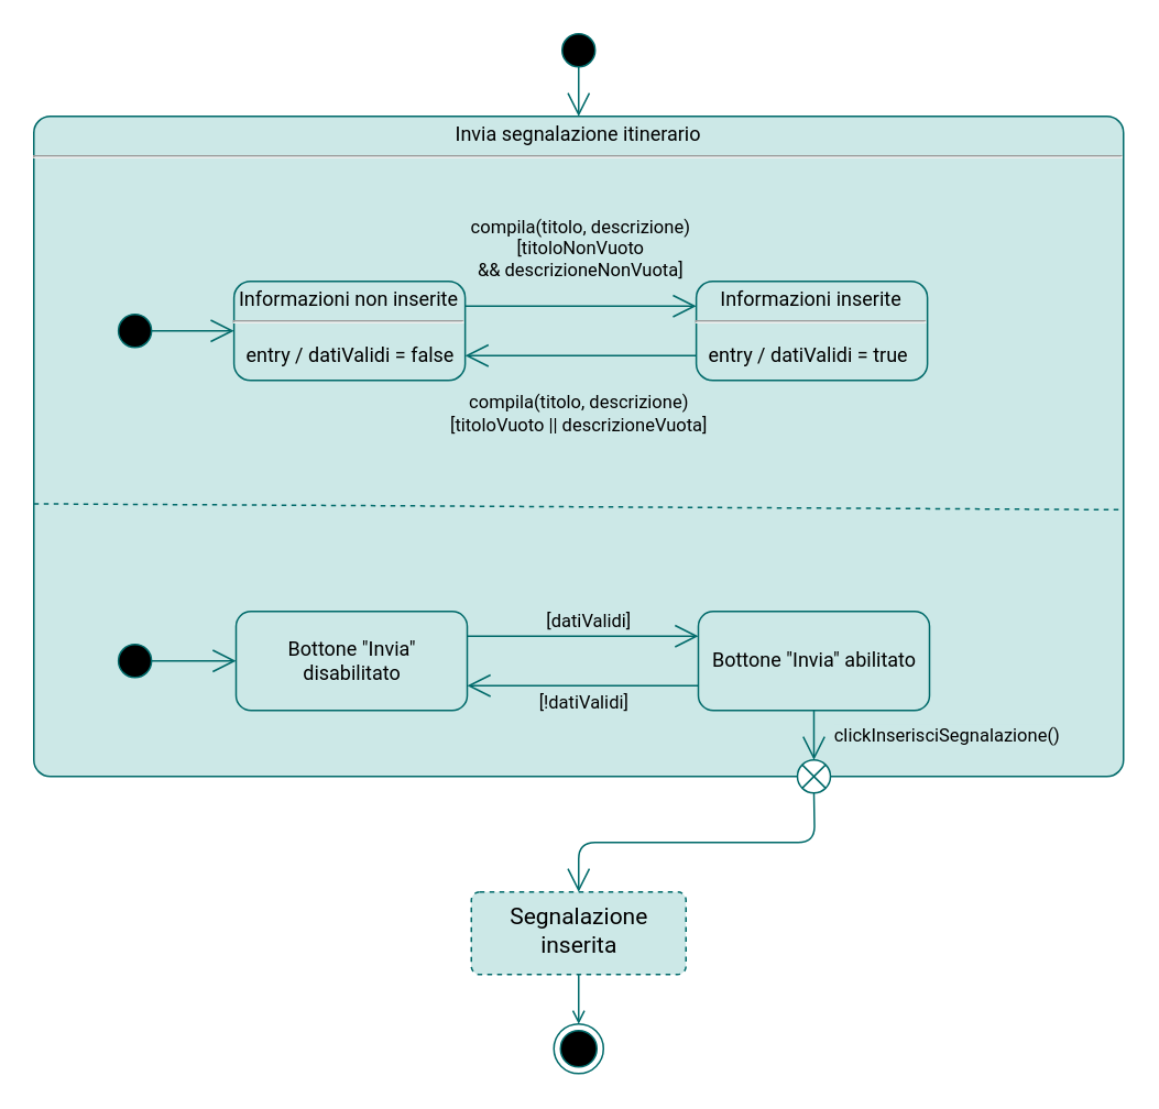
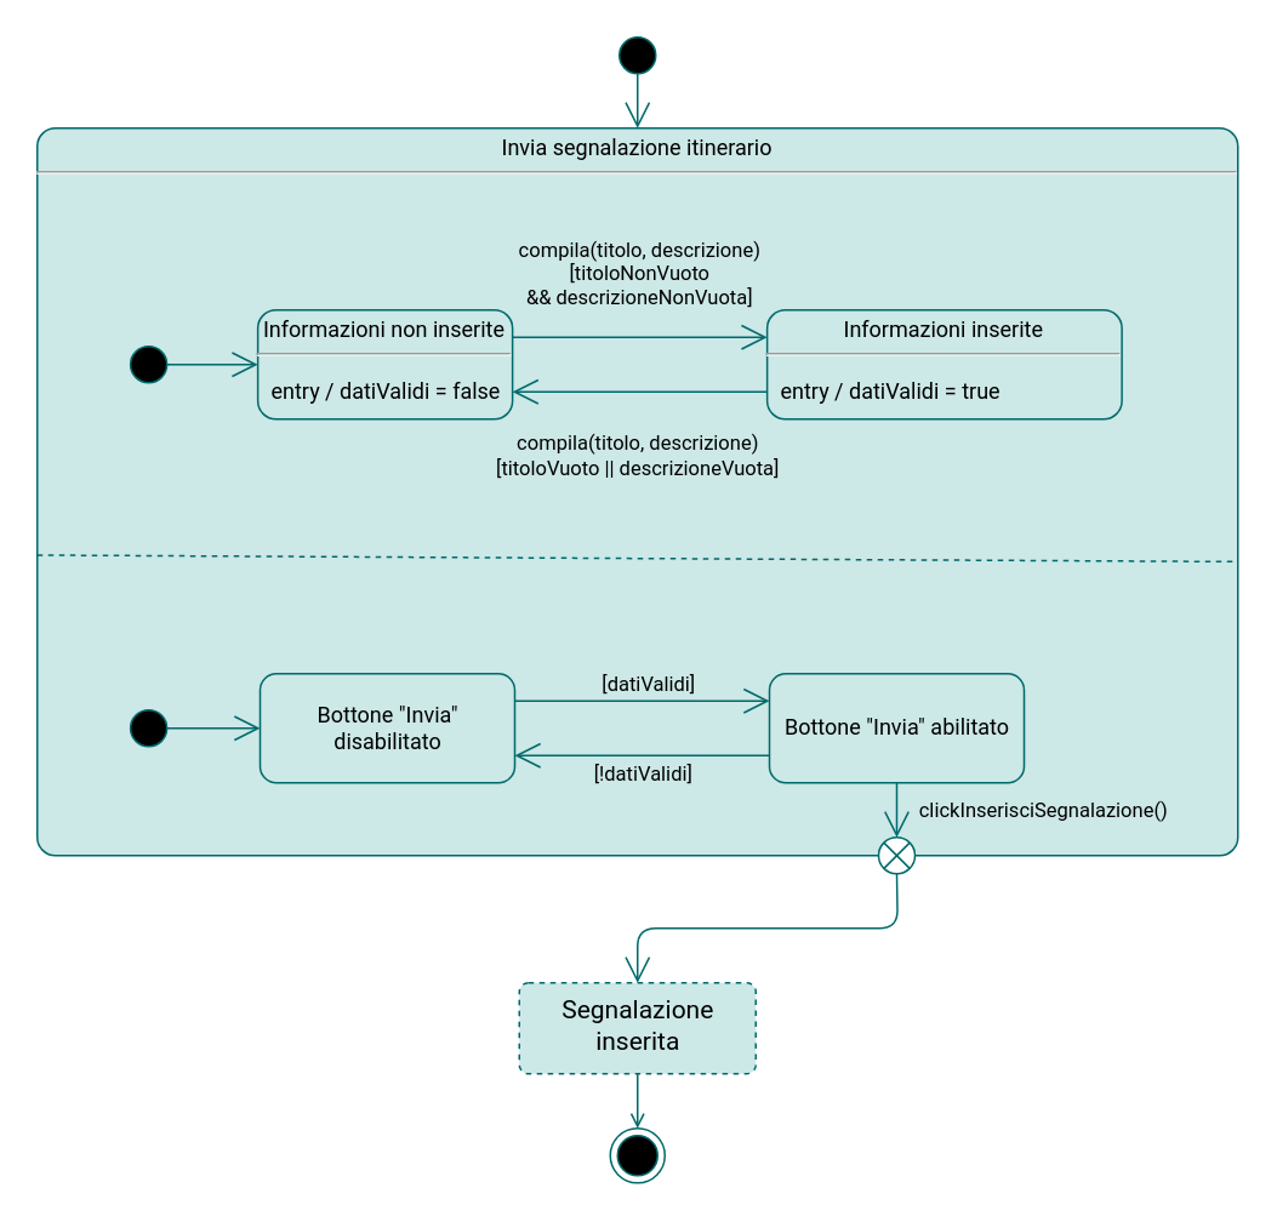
- <mxCell id="7" value="&lt;p style=&quot;margin: 0px ; margin-top: 4px ; text-align: center&quot;&gt;Informazioni&amp;nbsp;&lt;span&gt;inserite&lt;/span&gt;&lt;/p&gt;&lt;hr&gt;&lt;p&gt;&lt;/p&gt;&lt;p style=&quot;margin: 0px ; margin-left: 8px ; text-align: left&quot;&gt;entry / datiValidi = true&lt;br&gt;&lt;/p&gt;" style="shape=mxgraph.sysml.simpleState;html=1;overflow=fill;whiteSpace=wrap;align=center;labelBackgroundColor=none;fillColor=#CCE8E7;fontFamily=Roboto;fontSource=https%3A%2F%2Ffonts.googleapis.com%2Fcss%3Ffamily%3DRoboto;strokeColor=#006A6A;" parent="4" vertex="1"><mxGeometry x="401.25" y="100" width="140" height="60" as="geometry" /></mxCell>
+ <mxCell id="7" value="&lt;p style=&quot;margin: 0px ; margin-top: 4px ; text-align: center&quot;&gt;Informazioni&amp;nbsp;&lt;span&gt;inserite&lt;/span&gt;&lt;/p&gt;&lt;hr&gt;&lt;p&gt;&lt;/p&gt;&lt;p style=&quot;margin: 0px ; margin-left: 8px ; text-align: left&quot;&gt;entry / datiValidi = true&lt;br&gt;&lt;/p&gt;" style="shape=mxgraph.sysml.simpleState;html=1;overflow=fill;whiteSpace=wrap;align=center;labelBackgroundColor=none;fillColor=#CCE8E7;fontFamily=Roboto;fontSource=https%3A%2F%2Ffonts.googleapis.com%2Fcss%3Ffamily%3DRoboto;strokeColor=#006A6A;" parent="4" vertex="1"><mxGeometry x="401.25" y="100" width="195" height="60" as="geometry" /></mxCell>
